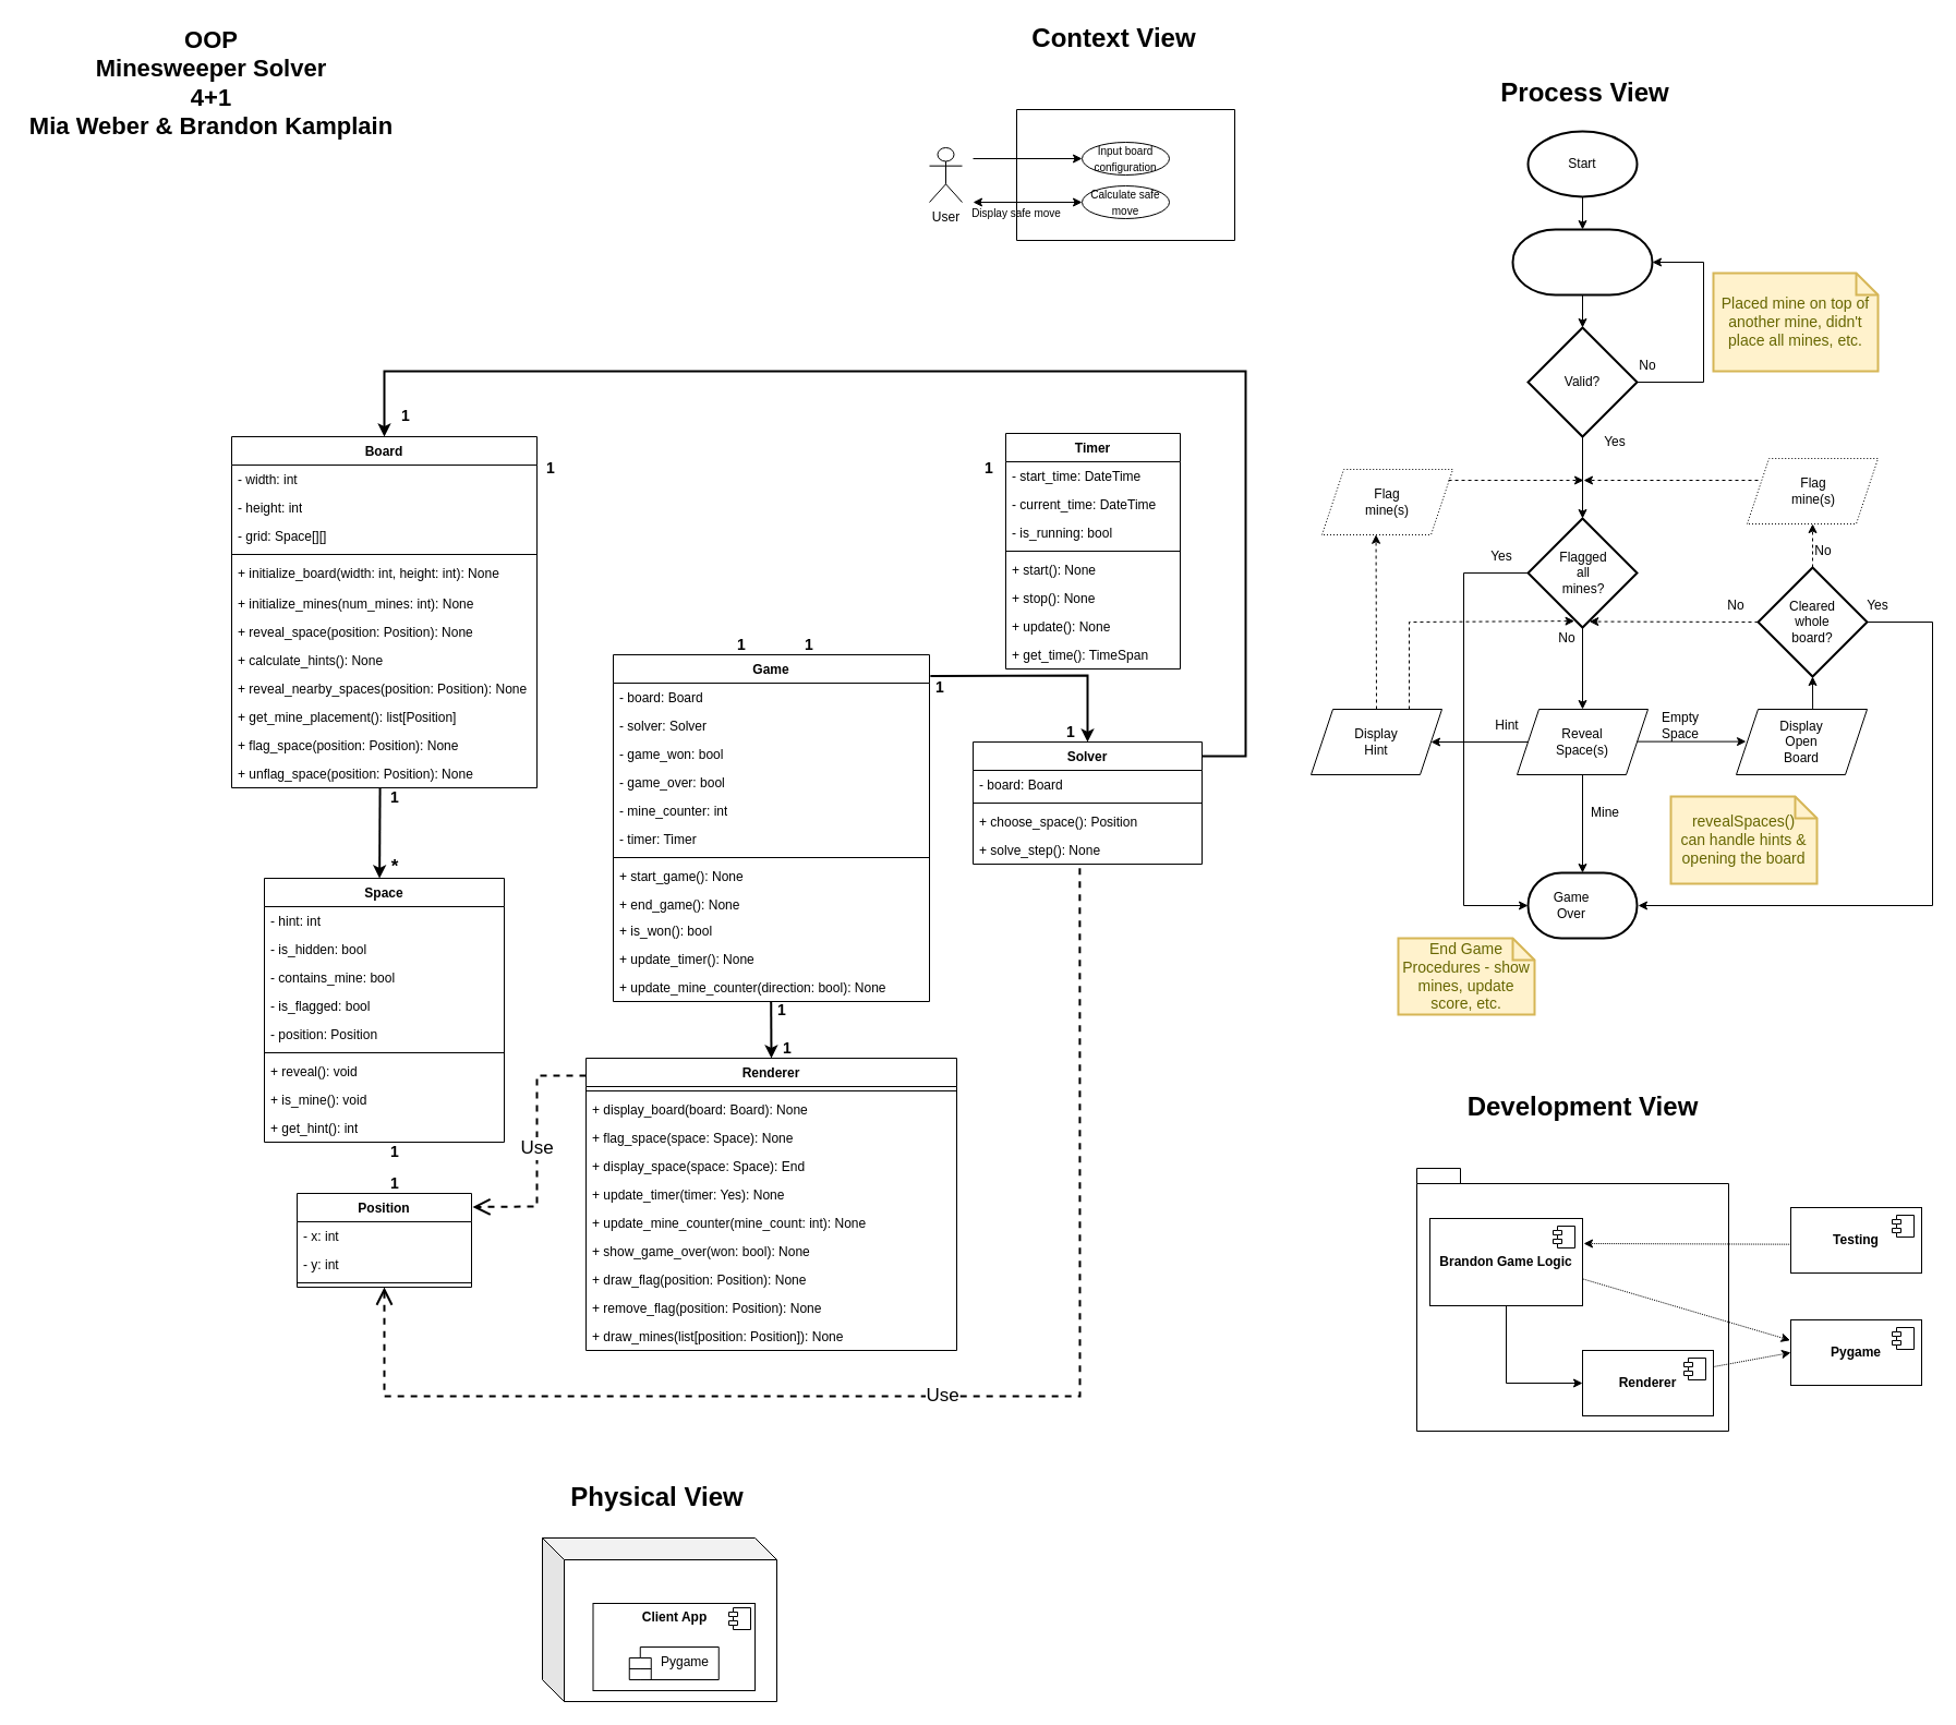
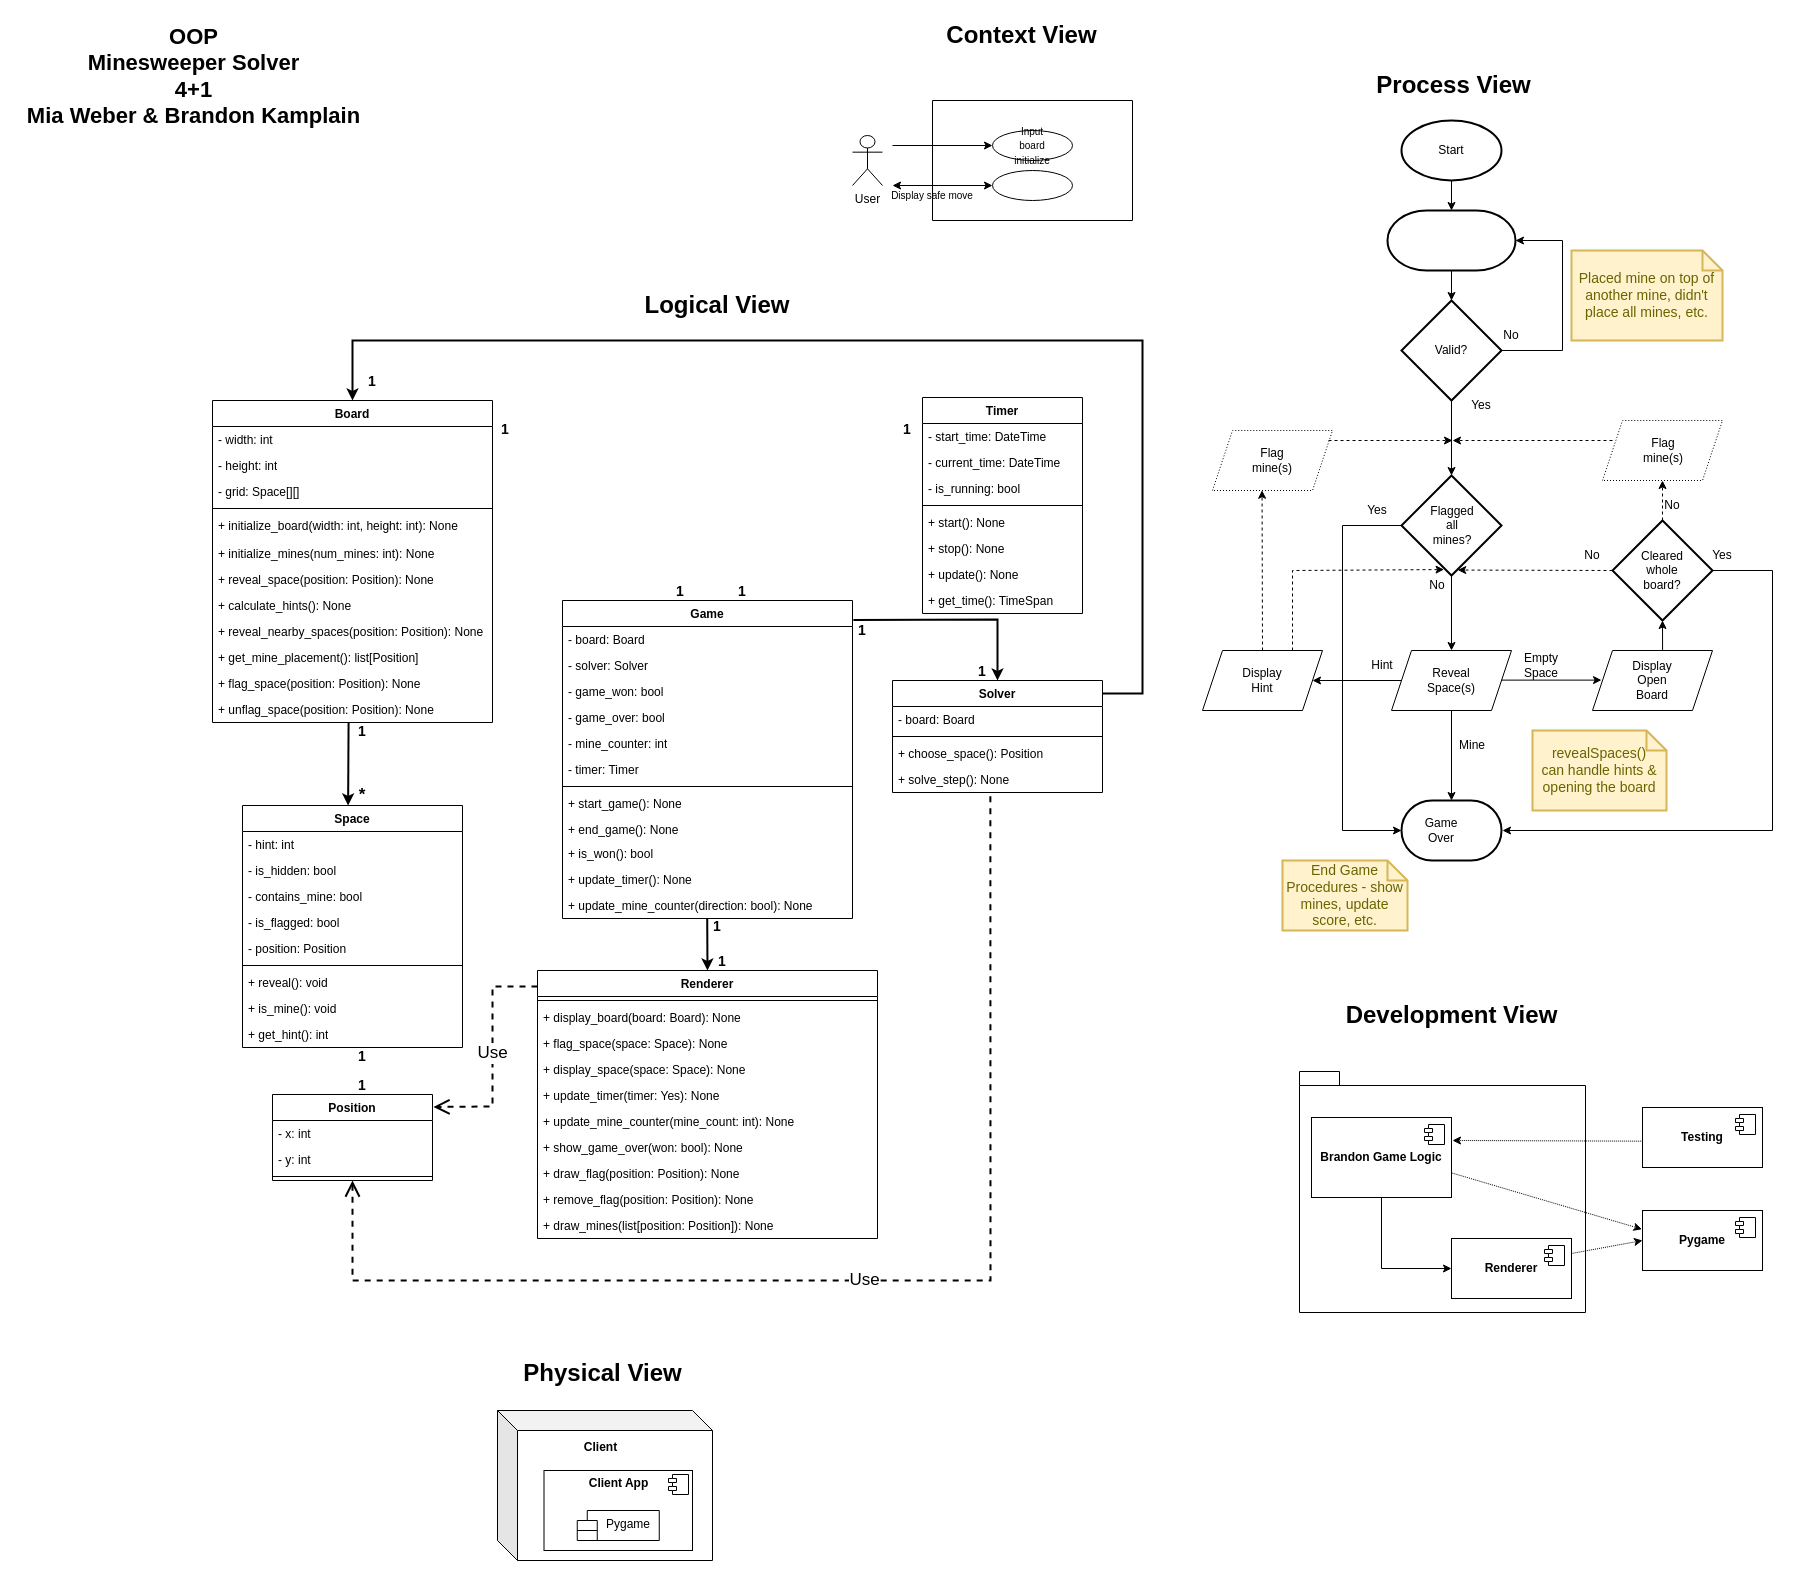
- <mxCell id="13" value="&lt;font style=&quot;font-size: 10px;&quot;&gt;Input board configuration&lt;/font&gt;" style="text;html=1;strokeColor=none;fillColor=none;align=center;verticalAlign=middle;whiteSpace=wrap;rounded=0;" vertex="1" parent="11"><mxGeometry x="21.111" y="6" width="37.778" height="18" as="geometry" /></mxCell>
+ <mxCell id="13" value="&lt;font style=&quot;font-size: 10px;&quot;&gt;Input board initialize&lt;/font&gt;" style="text;html=1;strokeColor=none;fillColor=none;align=center;verticalAlign=middle;whiteSpace=wrap;rounded=0;" vertex="1" parent="11"><mxGeometry x="21.111" y="6" width="37.778" height="18" as="geometry" /></mxCell>
- <mxCell id="10" value="&lt;font style=&quot;font-size: 10px;&quot;&gt;Calculate safe move&lt;/font&gt;" style="text;html=1;strokeColor=none;fillColor=none;align=center;verticalAlign=middle;whiteSpace=wrap;rounded=0;" vertex="1" parent="8"><mxGeometry x="4.09" y="6" width="71.82" height="18" as="geometry" /></mxCell>
+ <mxCell id="18" value="&lt;b&gt;&lt;font style=&quot;font-size: 24px;&quot;&gt;Logical View&lt;/font&gt;&lt;/b&gt;" style="text;html=1;strokeColor=none;fillColor=none;align=center;verticalAlign=middle;whiteSpace=wrap;rounded=0;" vertex="1" parent="1"><mxGeometry x="632" y="290" width="170" height="30" as="geometry" /></mxCell>
- <mxCell id="141" value="+ display_space(space: Space): End" style="text;strokeColor=none;fillColor=none;align=left;verticalAlign=top;spacingLeft=4;spacingRight=4;overflow=hidden;rotatable=0;points=[[0,0.5],[1,0.5]];portConstraint=eastwest;whiteSpace=wrap;html=1;" vertex="1" parent="137"><mxGeometry y="86" width="340" height="26" as="geometry" /></mxCell>
+ <mxCell id="141" value="+ display_space(space: Space): None" style="text;strokeColor=none;fillColor=none;align=left;verticalAlign=top;spacingLeft=4;spacingRight=4;overflow=hidden;rotatable=0;points=[[0,0.5],[1,0.5]];portConstraint=eastwest;whiteSpace=wrap;html=1;" vertex="1" parent="137"><mxGeometry y="86" width="340" height="26" as="geometry" /></mxCell>
+ <mxCell id="134" value="Client" style="text;align=center;fontStyle=1;verticalAlign=middle;spacingLeft=3;spacingRight=3;strokeColor=none;rotatable=0;points=[[0,0.5],[1,0.5]];portConstraint=eastwest;html=1;" vertex="1" parent="1"><mxGeometry x="559.5" y="1434" width="80" height="26" as="geometry" /></mxCell>
